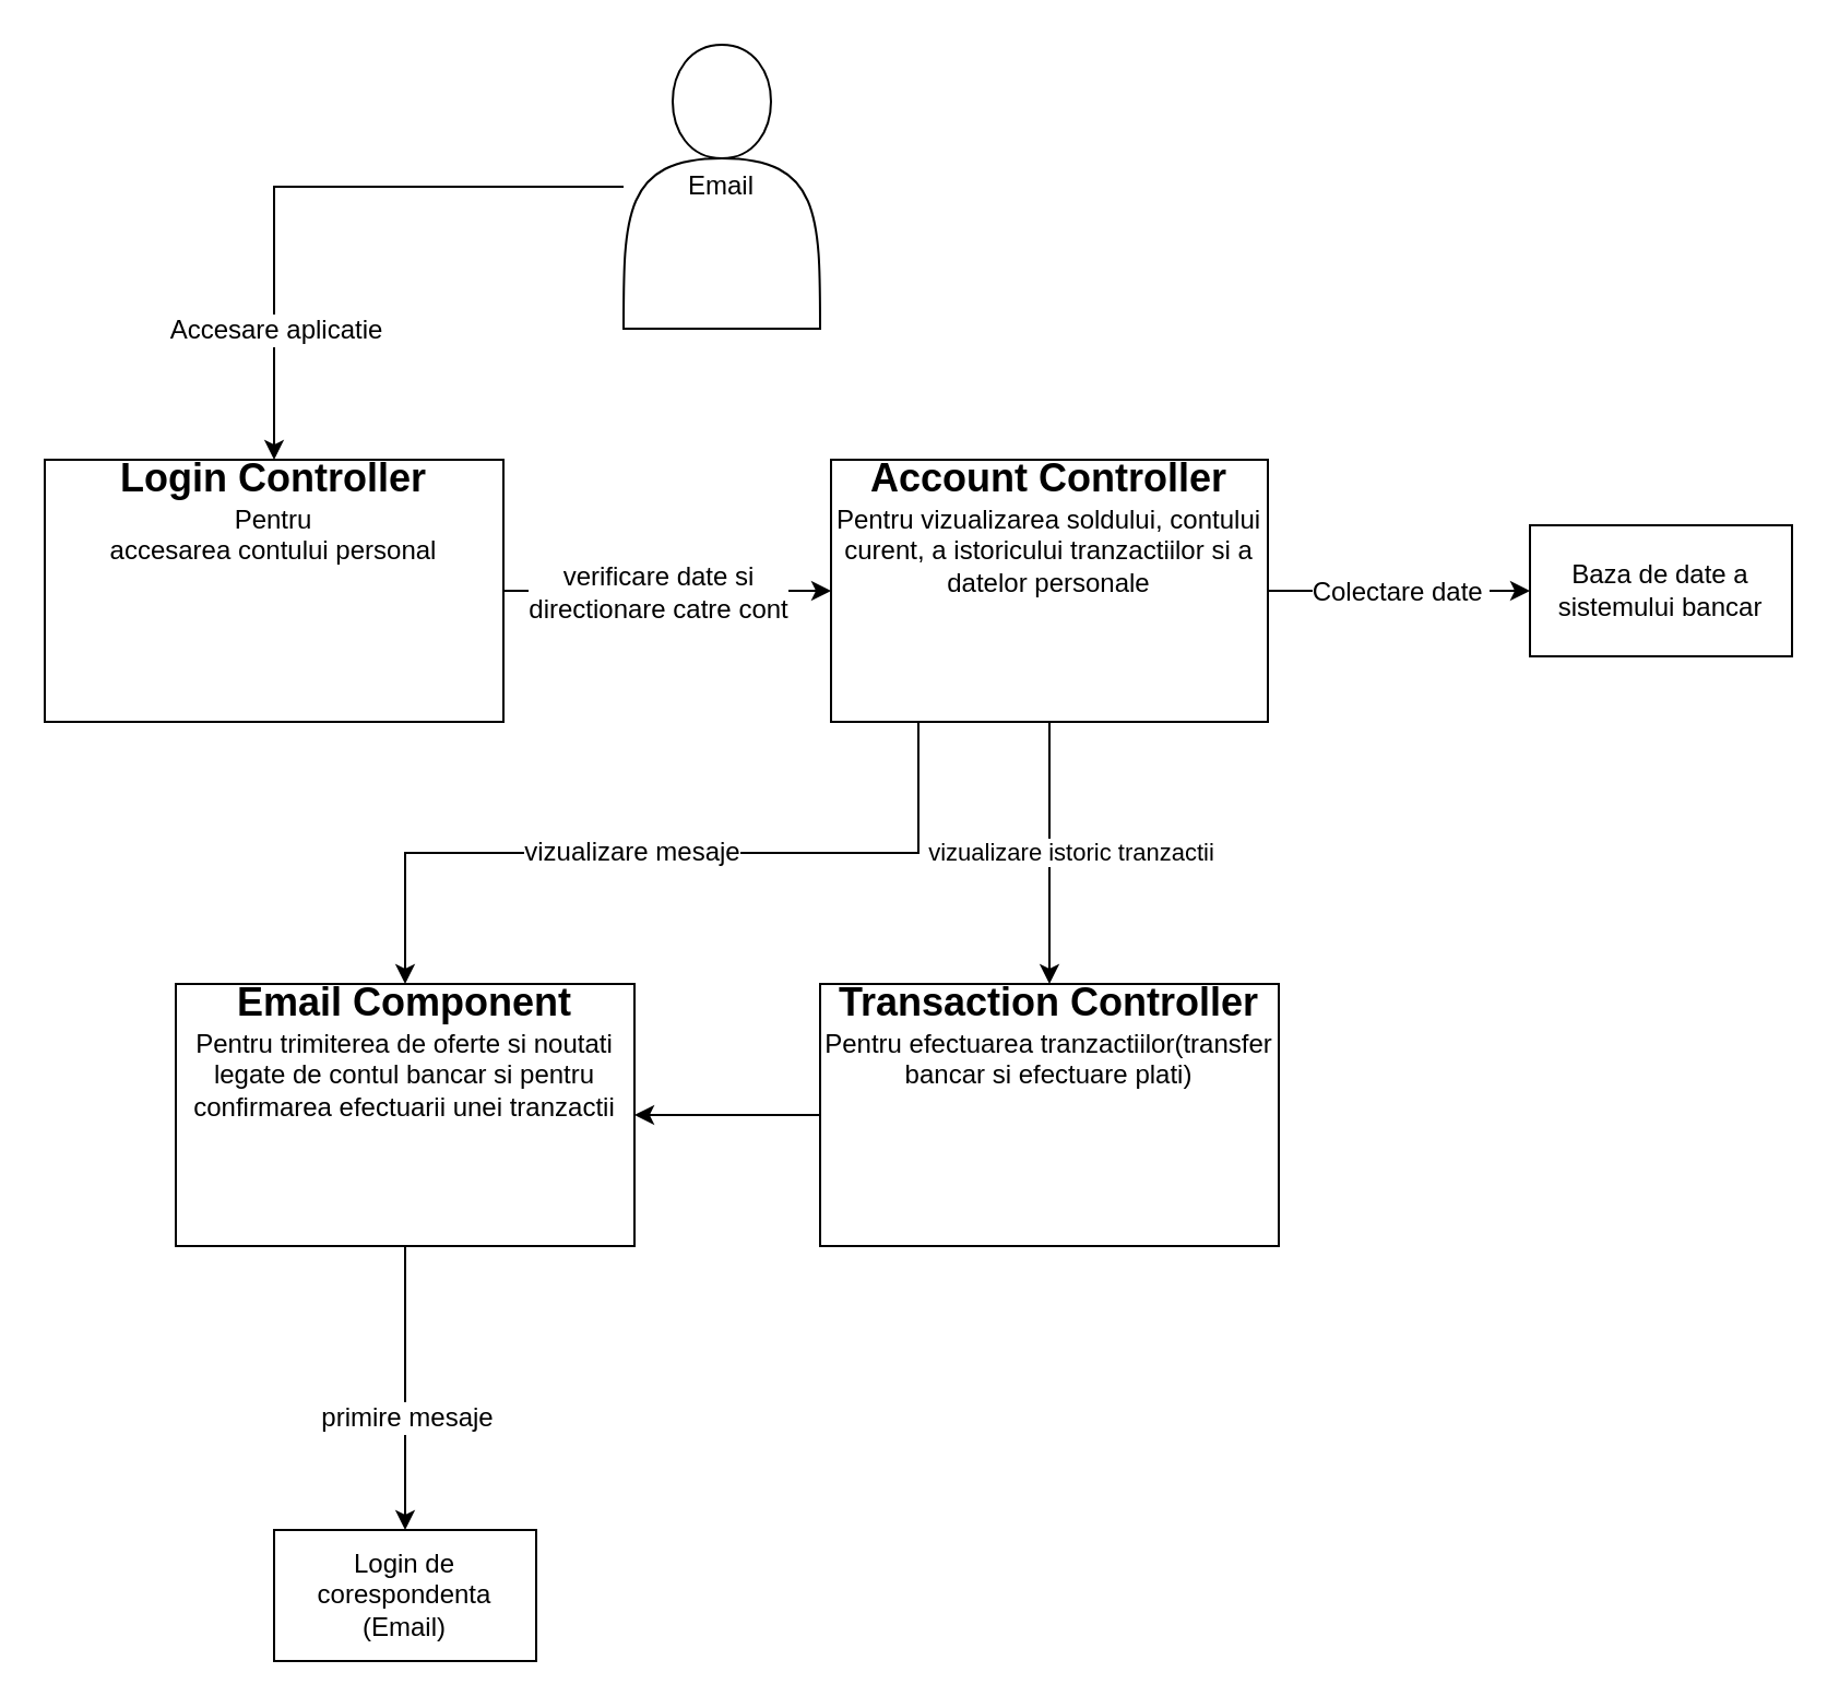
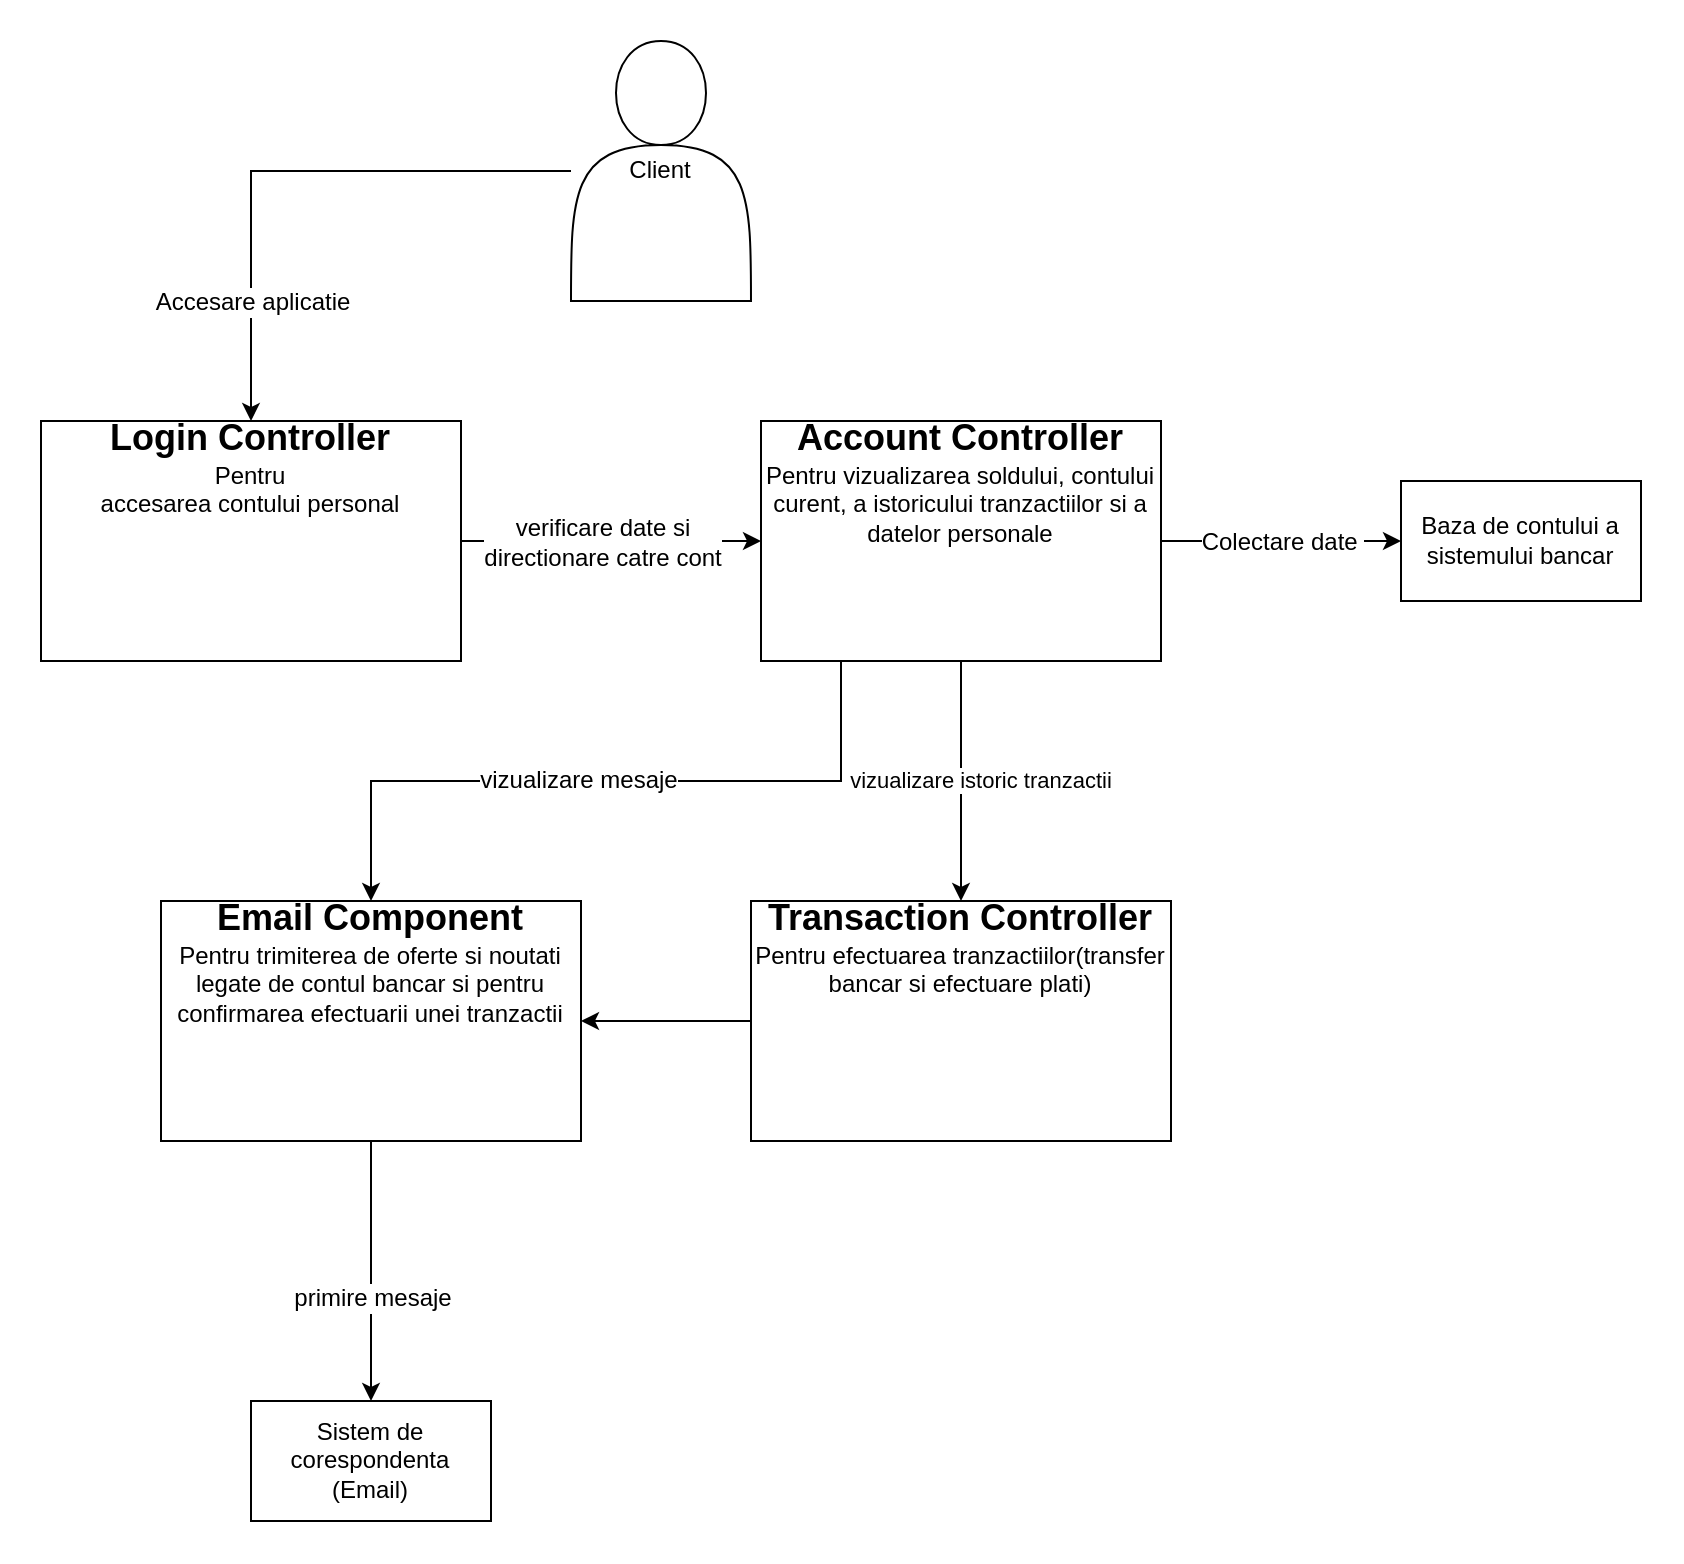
- <mxCell id="20" value="Email" style="shape=actor;whiteSpace=wrap;html=1;" vertex="1" parent="1"><mxGeometry x="285" y="20" width="90" height="130" as="geometry" /></mxCell>
+ <mxCell id="20" value="Client" style="shape=actor;whiteSpace=wrap;html=1;" vertex="1" parent="1"><mxGeometry x="285" y="20" width="90" height="130" as="geometry" /></mxCell>
- <mxCell id="17" value="Baza de date a sistemului bancar" style="rounded=0;whiteSpace=wrap;html=1;" vertex="1" parent="1"><mxGeometry x="700" y="240" width="120" height="60" as="geometry" /></mxCell>
+ <mxCell id="17" value="Baza de contului a sistemului bancar" style="rounded=0;whiteSpace=wrap;html=1;" vertex="1" parent="1"><mxGeometry x="700" y="240" width="120" height="60" as="geometry" /></mxCell>
- <mxCell id="16" value="Login de corespondenta&lt;br&gt;(Email)" style="rounded=0;whiteSpace=wrap;html=1;" vertex="1" parent="1"><mxGeometry x="125" y="700" width="120" height="60" as="geometry" /></mxCell>
+ <mxCell id="16" value="Sistem de corespondenta&lt;br&gt;(Email)" style="rounded=0;whiteSpace=wrap;html=1;" vertex="1" parent="1"><mxGeometry x="125" y="700" width="120" height="60" as="geometry" /></mxCell>
